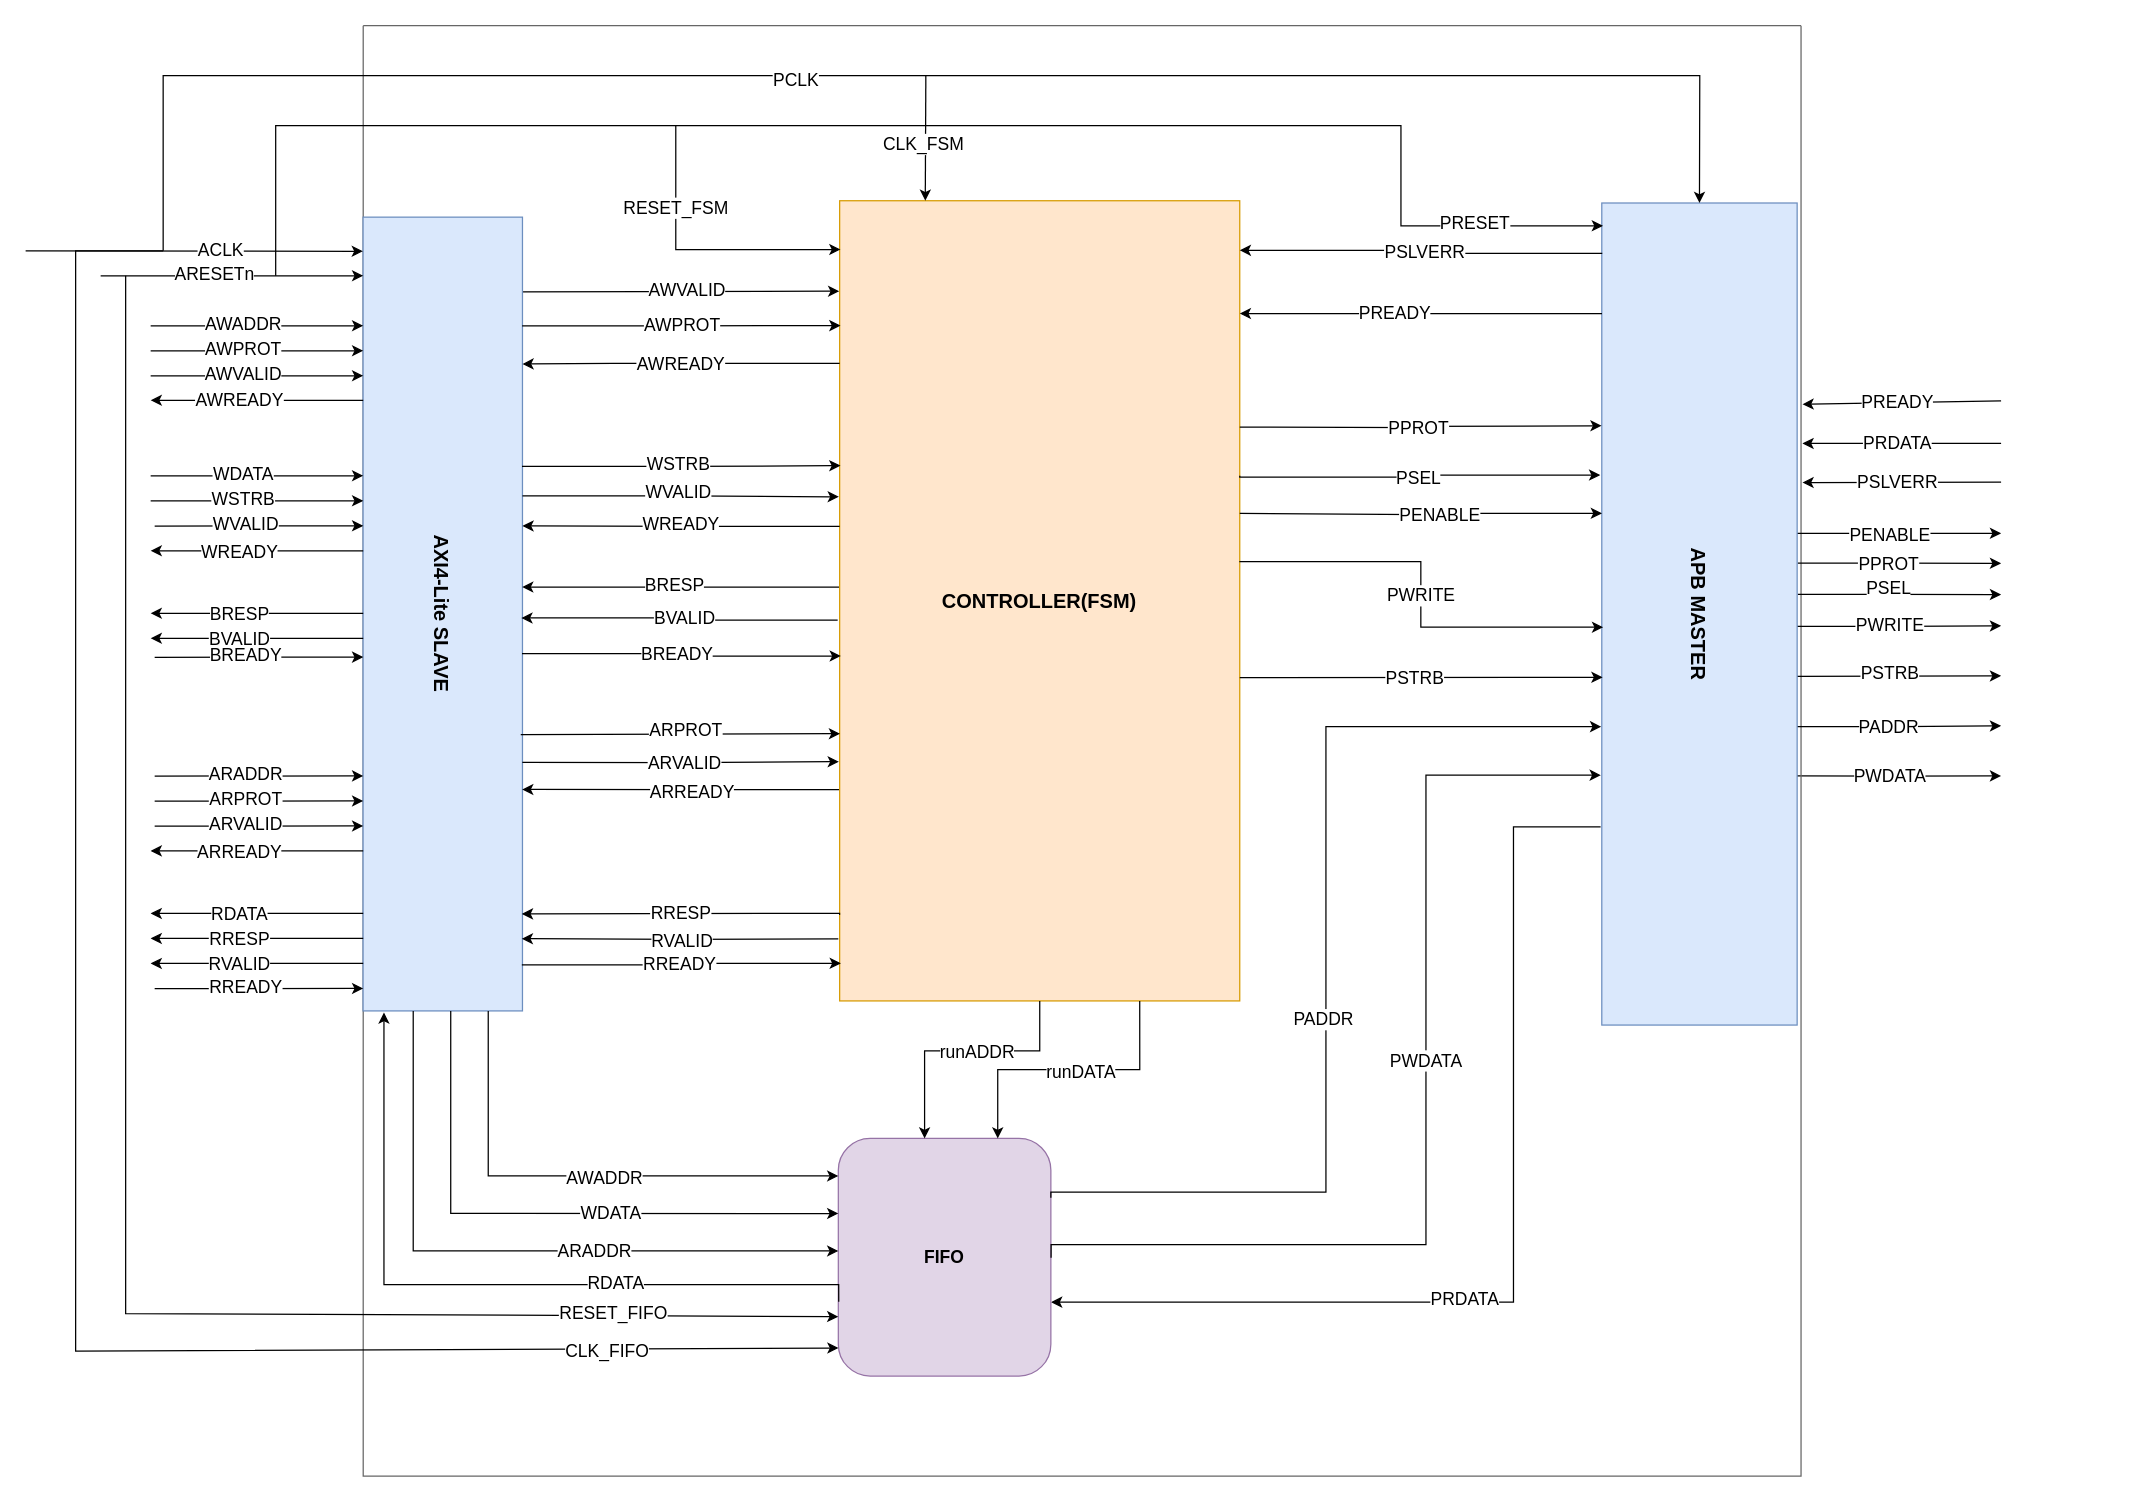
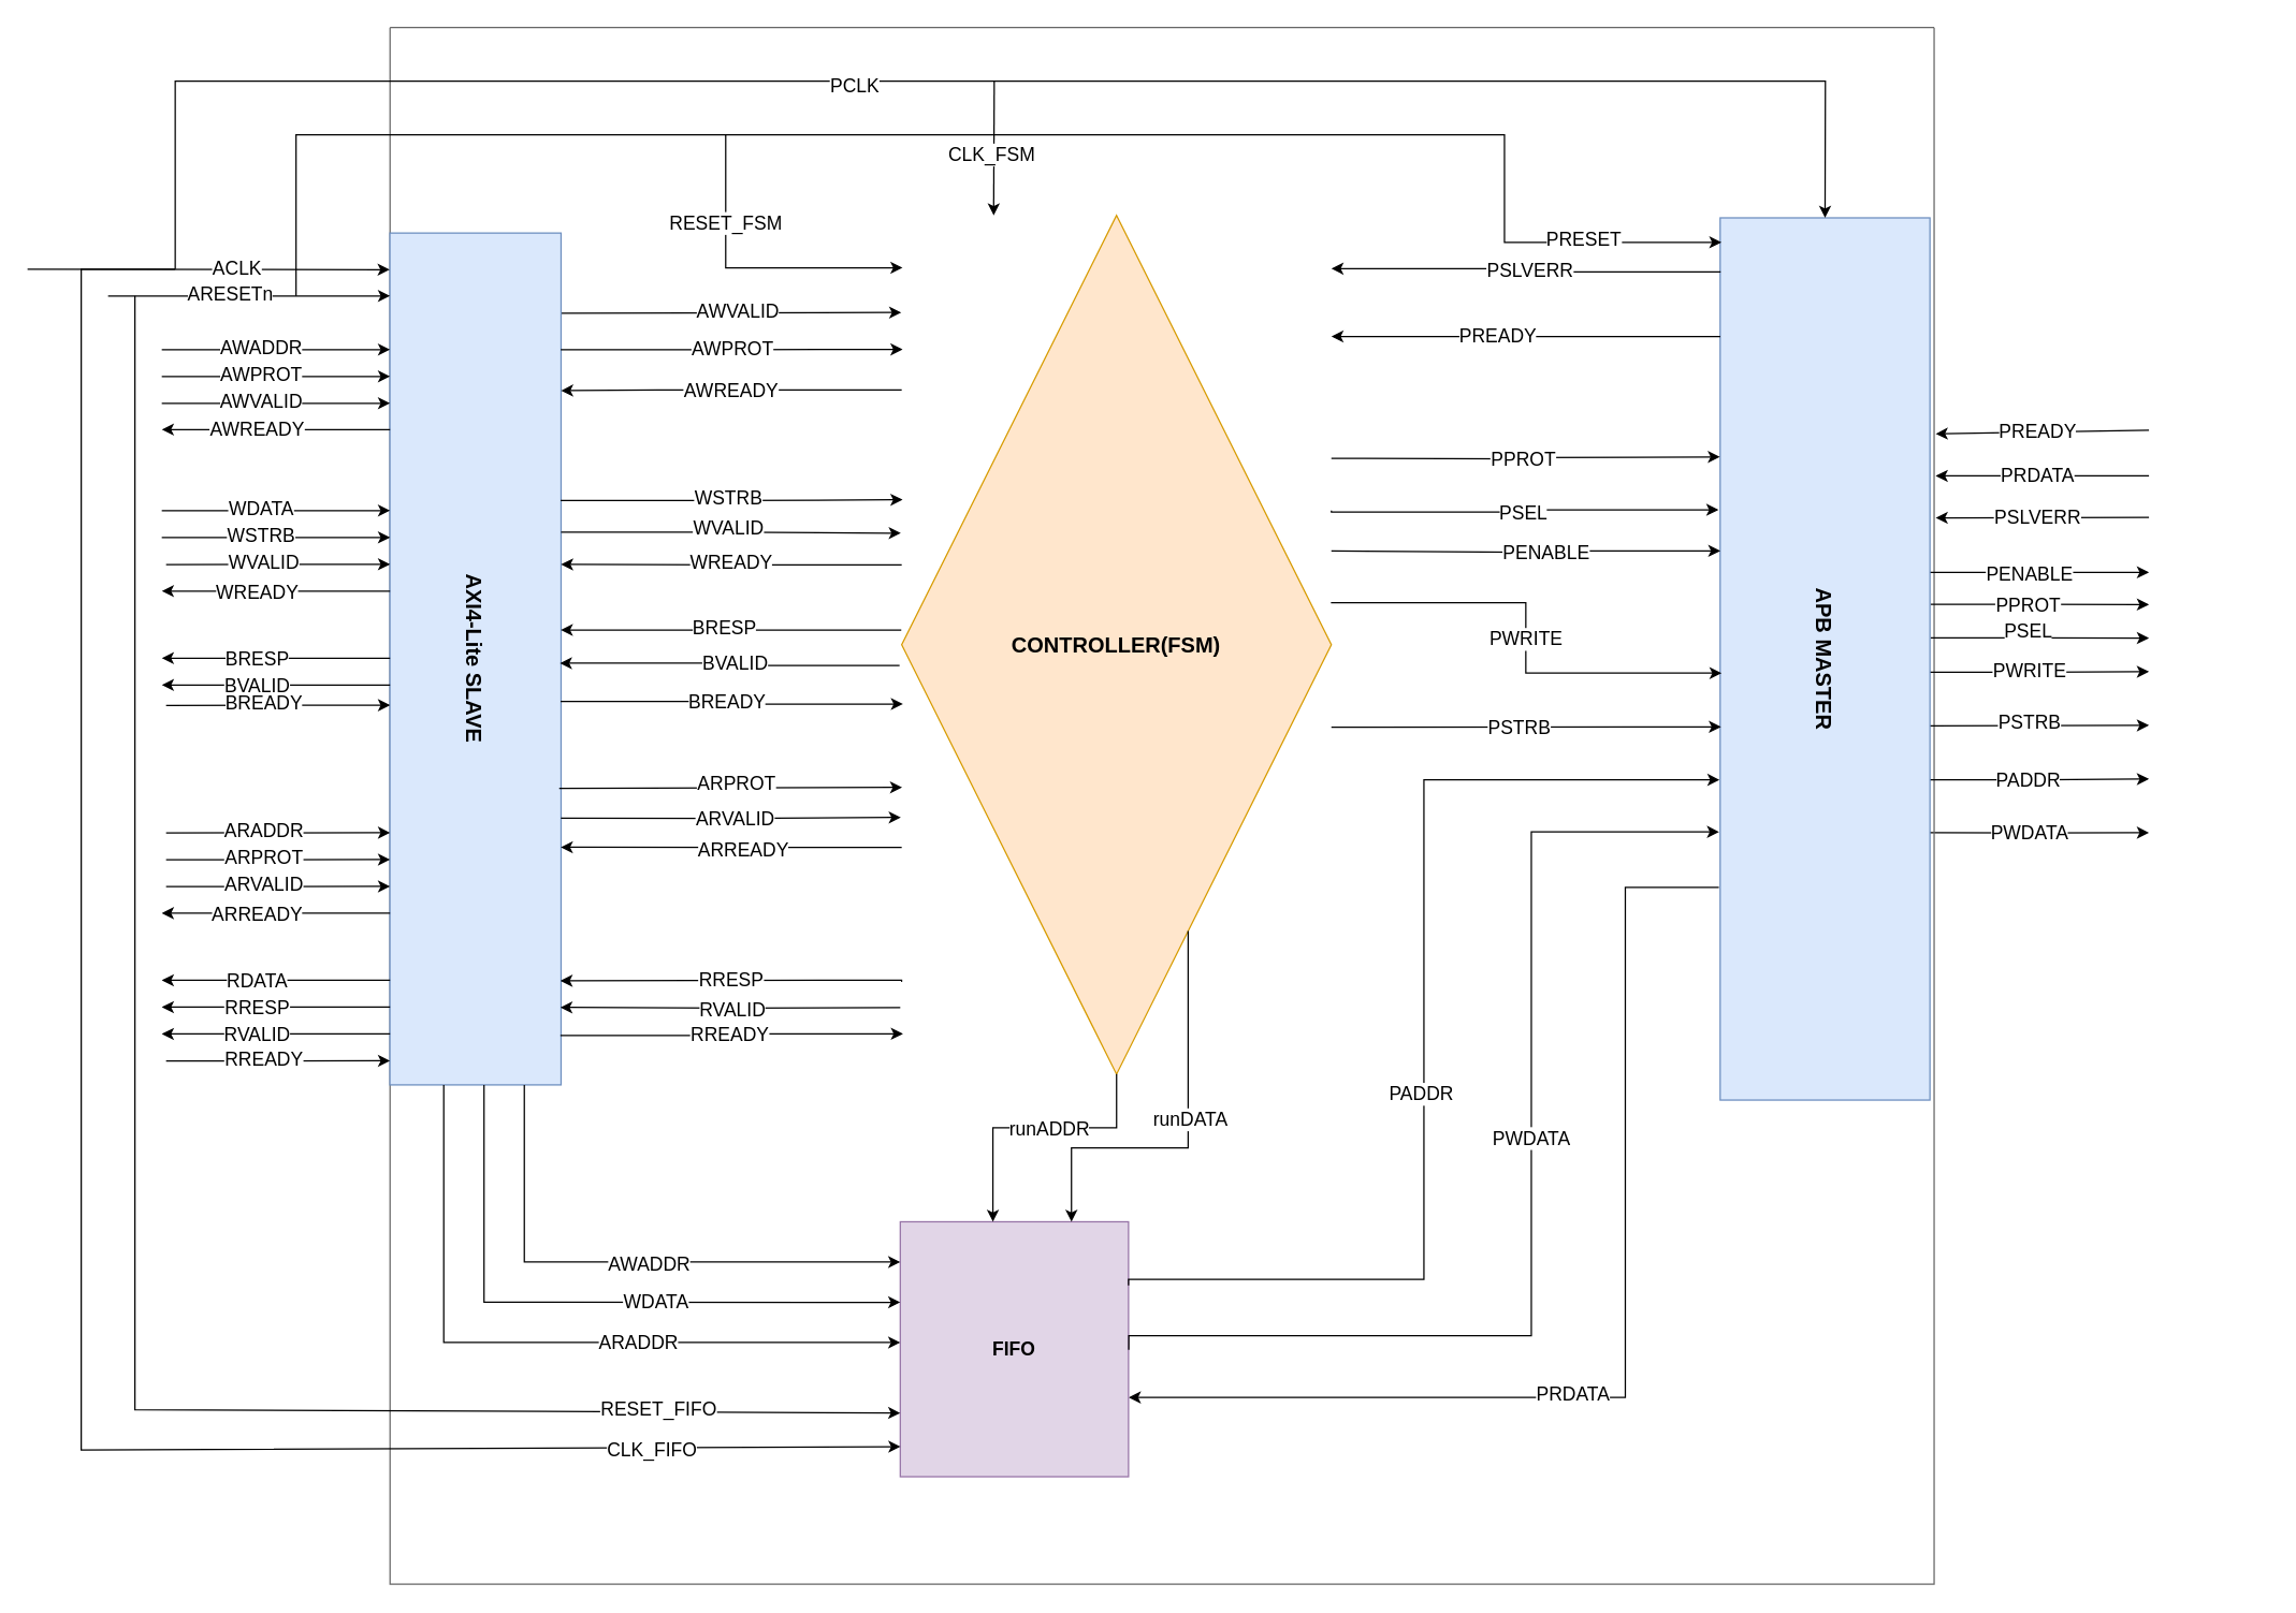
- <mxCell id="28" value="&lt;b&gt;&lt;font style=&quot;font-size: 16px;&quot;&gt;CONTROLLER(FSM)&lt;/font&gt;&lt;/b&gt;" style="rounded=0;whiteSpace=wrap;html=1;fillColor=#ffe6cc;strokeColor=#d79b00;" parent="4" vertex="1"><mxGeometry x="381.07" y="140" width="320" height="640" as="geometry" /></mxCell>
+ <mxCell id="28" value="&lt;b&gt;&lt;font style=&quot;font-size: 16px;&quot;&gt;CONTROLLER(FSM)&lt;/font&gt;&lt;/b&gt;" style="rhombus;whiteSpace=wrap;html=1;fillColor=#ffe6cc;strokeColor=#d79b00;" parent="4" vertex="1"><mxGeometry x="381.07" y="140" width="320" height="640" as="geometry" /></mxCell>
- <mxCell id="23" value="&lt;b&gt;&lt;font style=&quot;font-size: 14px;&quot;&gt;FIFO&lt;/font&gt;&lt;/b&gt;" style="whiteSpace=wrap;html=1;fillColor=#e1d5e7;strokeColor=#9673a6;rounded=1;" parent="4" vertex="1"><mxGeometry x="380" y="890" width="170" height="190" as="geometry" /></mxCell>
+ <mxCell id="23" value="&lt;b&gt;&lt;font style=&quot;font-size: 14px;&quot;&gt;FIFO&lt;/font&gt;&lt;/b&gt;" style="rounded=0;whiteSpace=wrap;html=1;fillColor=#e1d5e7;strokeColor=#9673a6;" parent="4" vertex="1"><mxGeometry x="380" y="890" width="170" height="190" as="geometry" /></mxCell>
- <mxCell id="83" style="edgeStyle=orthogonalEdgeStyle;rounded=0;orthogonalLoop=1;jettySize=auto;html=1;exitX=0.002;exitY=0.687;exitDx=0;exitDy=0;entryX=1.002;entryY=0.869;entryDx=0;entryDy=0;entryPerimeter=0;exitPerimeter=0;" parent="4" source="23" target="7" edge="1"><mxGeometry relative="1" as="geometry"><mxPoint x="16" y="790" as="targetPoint" /><Array as="points"><mxPoint x="17" y="1007" /></Array></mxGeometry></mxCell>
- <mxCell id="84" value="RDATA" style="edgeLabel;html=1;align=center;verticalAlign=middle;resizable=0;points=[];fontSize=14;" parent="83" vertex="1" connectable="0"><mxGeometry x="-0.356" y="-2" relative="1" as="geometry"><mxPoint as="offset" /></mxGeometry></mxCell>
